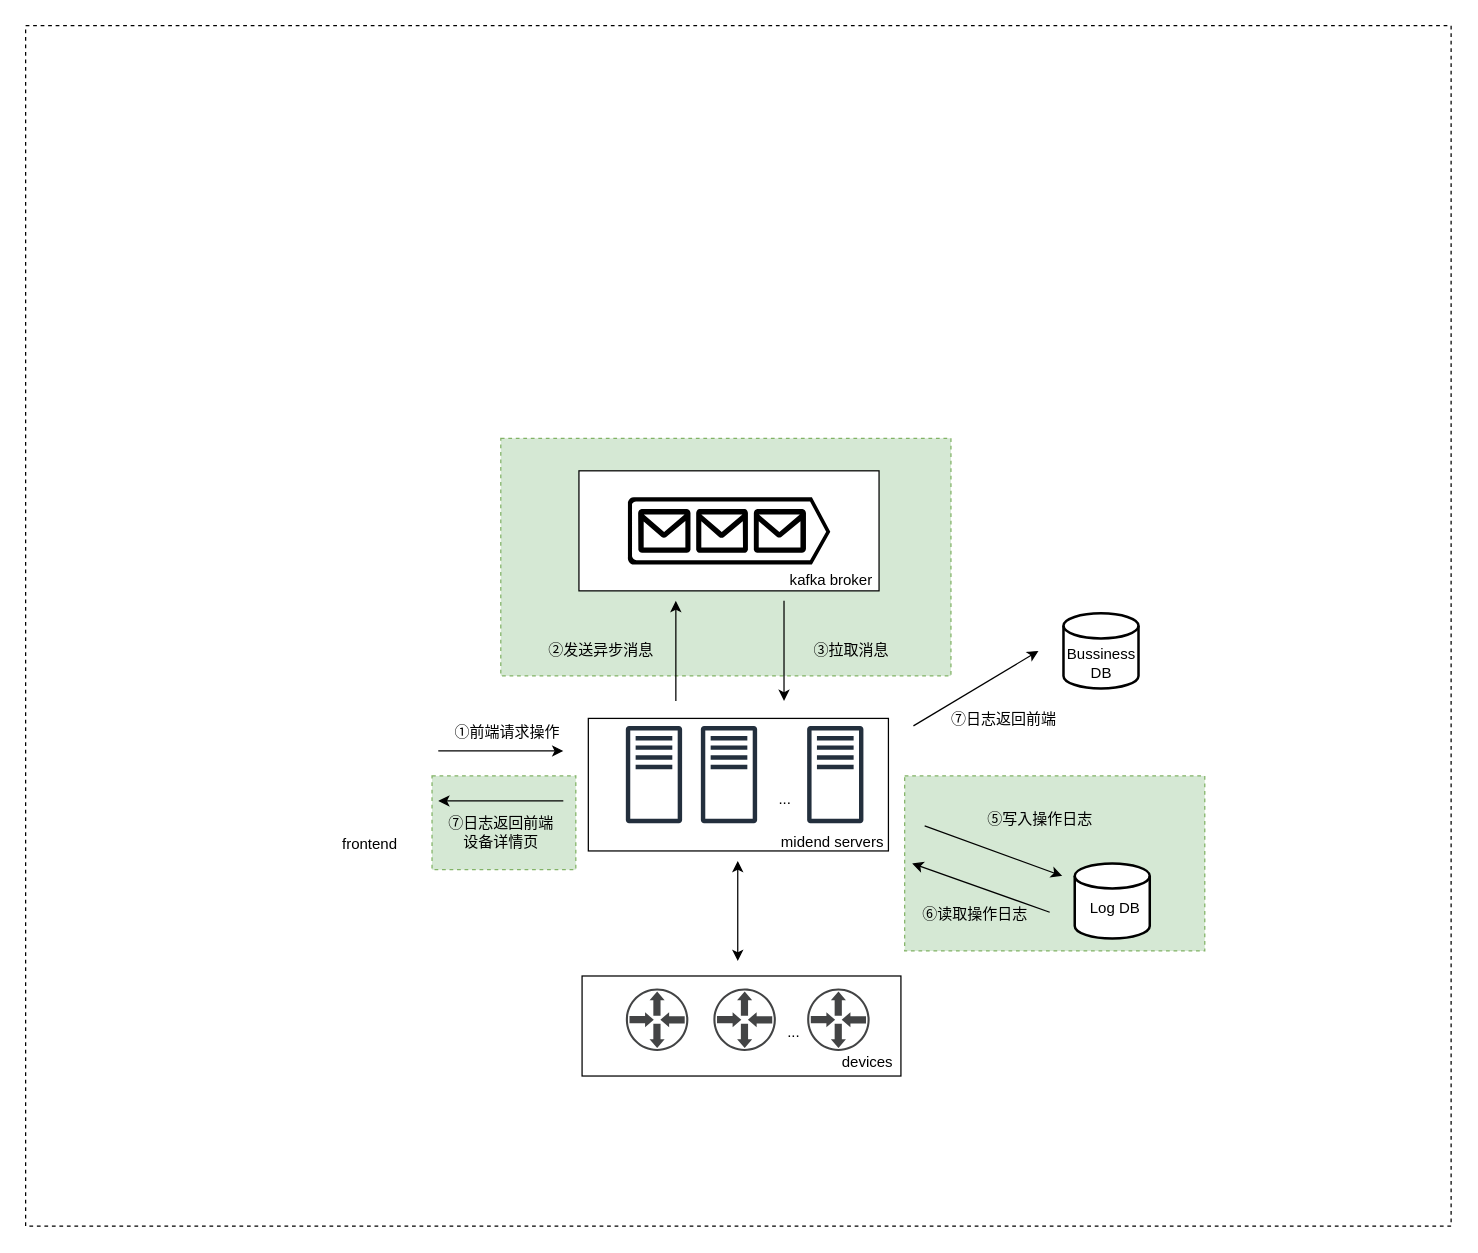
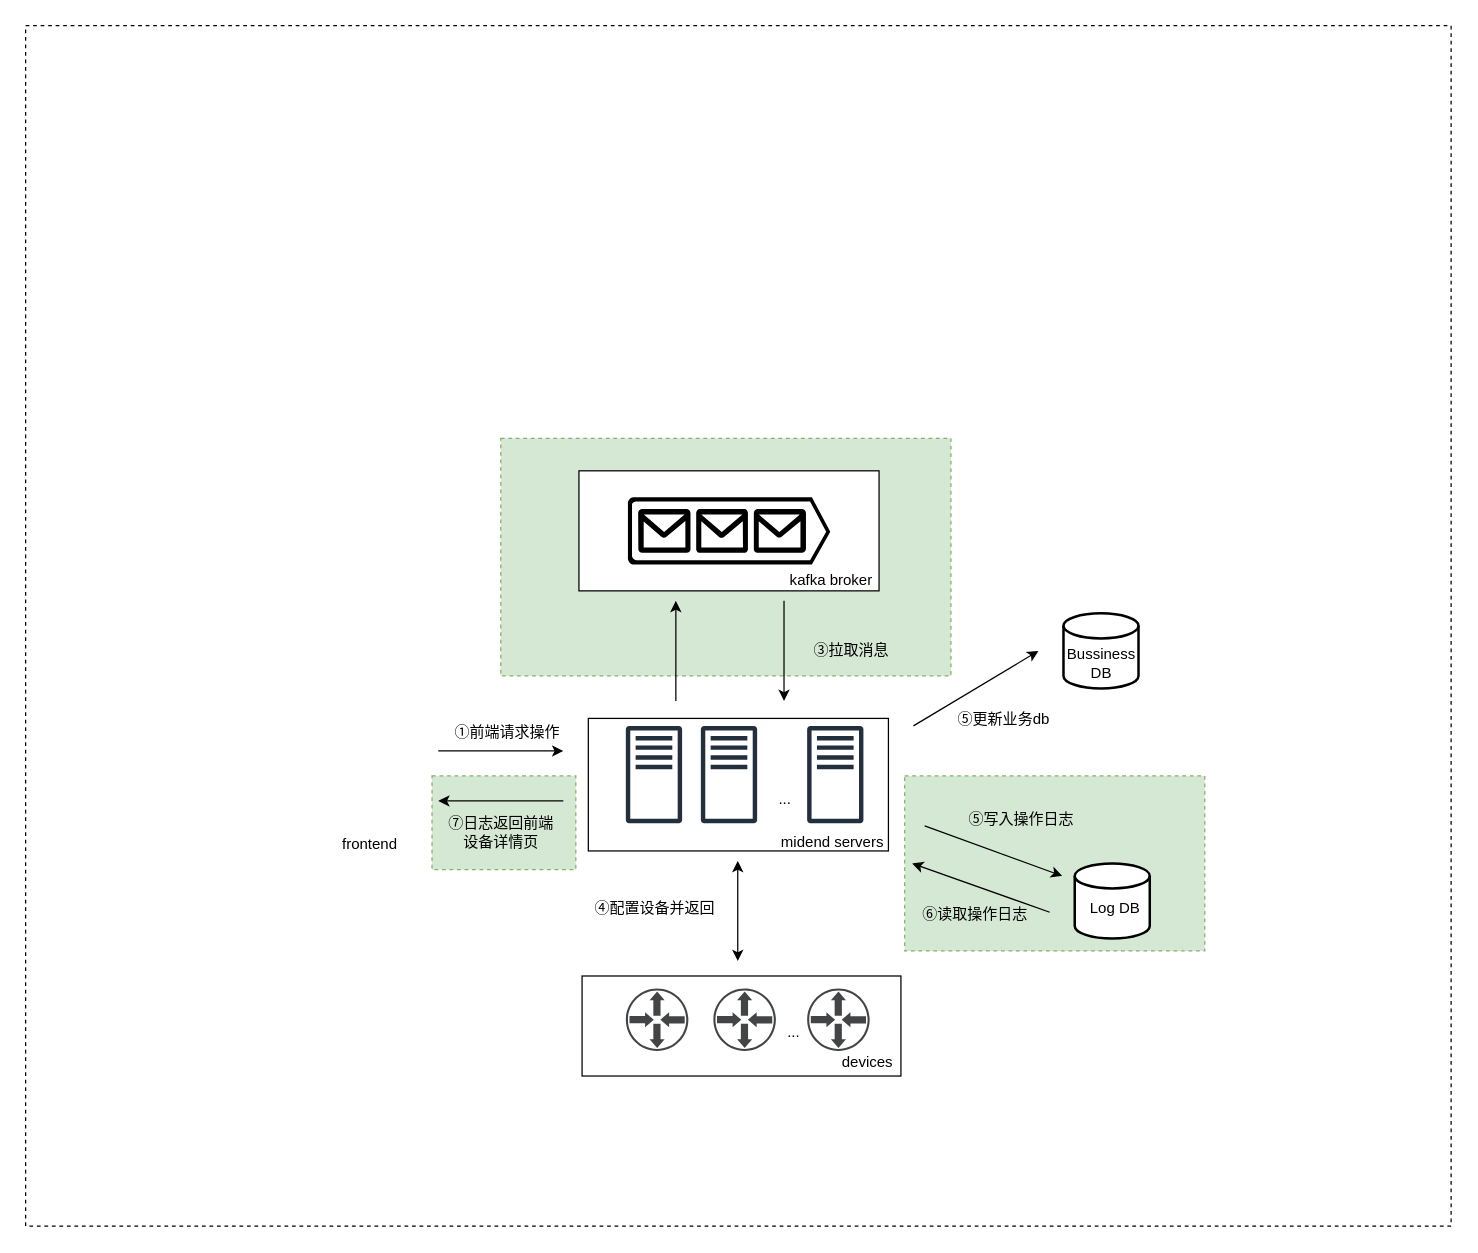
- <mxCell id="31" value="②发送异步消息" style="text;html=1;align=center;verticalAlign=middle;resizable=0;points=[];autosize=1;strokeColor=none;fillColor=none;" vertex="1" parent="1"><mxGeometry x="425" y="505" width="110" height="30" as="geometry" /></mxCell>
- <mxCell id="39" value="⑦日志返回前端" style="text;html=1;align=center;verticalAlign=middle;resizable=0;points=[];autosize=1;strokeColor=none;fillColor=none;" vertex="1" parent="1"><mxGeometry x="752" y="560" width="100" height="30" as="geometry" /></mxCell>
+ <mxCell id="39" value="⑤更新业务db" style="text;html=1;align=center;verticalAlign=middle;resizable=0;points=[];autosize=1;strokeColor=none;fillColor=none;" vertex="1" parent="1"><mxGeometry x="752" y="560" width="100" height="30" as="geometry" /></mxCell>
- <mxCell id="40" value="⑤写入操作日志" style="text;html=1;align=center;verticalAlign=middle;resizable=0;points=[];autosize=1;strokeColor=none;fillColor=none;" vertex="1" parent="1"><mxGeometry x="776" y="640" width="110" height="30" as="geometry" /></mxCell>
+ <mxCell id="40" value="⑤写入操作日志" style="text;html=1;align=center;verticalAlign=middle;resizable=0;points=[];autosize=1;strokeColor=none;fillColor=none;" vertex="1" parent="1"><mxGeometry x="761" y="640" width="110" height="30" as="geometry" /></mxCell>
+ <mxCell id="38" value="④配置设备并返回" style="text;html=1;align=center;verticalAlign=middle;resizable=0;points=[];autosize=1;strokeColor=none;fillColor=none;" vertex="1" parent="1"><mxGeometry x="462.5" y="711" width="120" height="30" as="geometry" /></mxCell>
